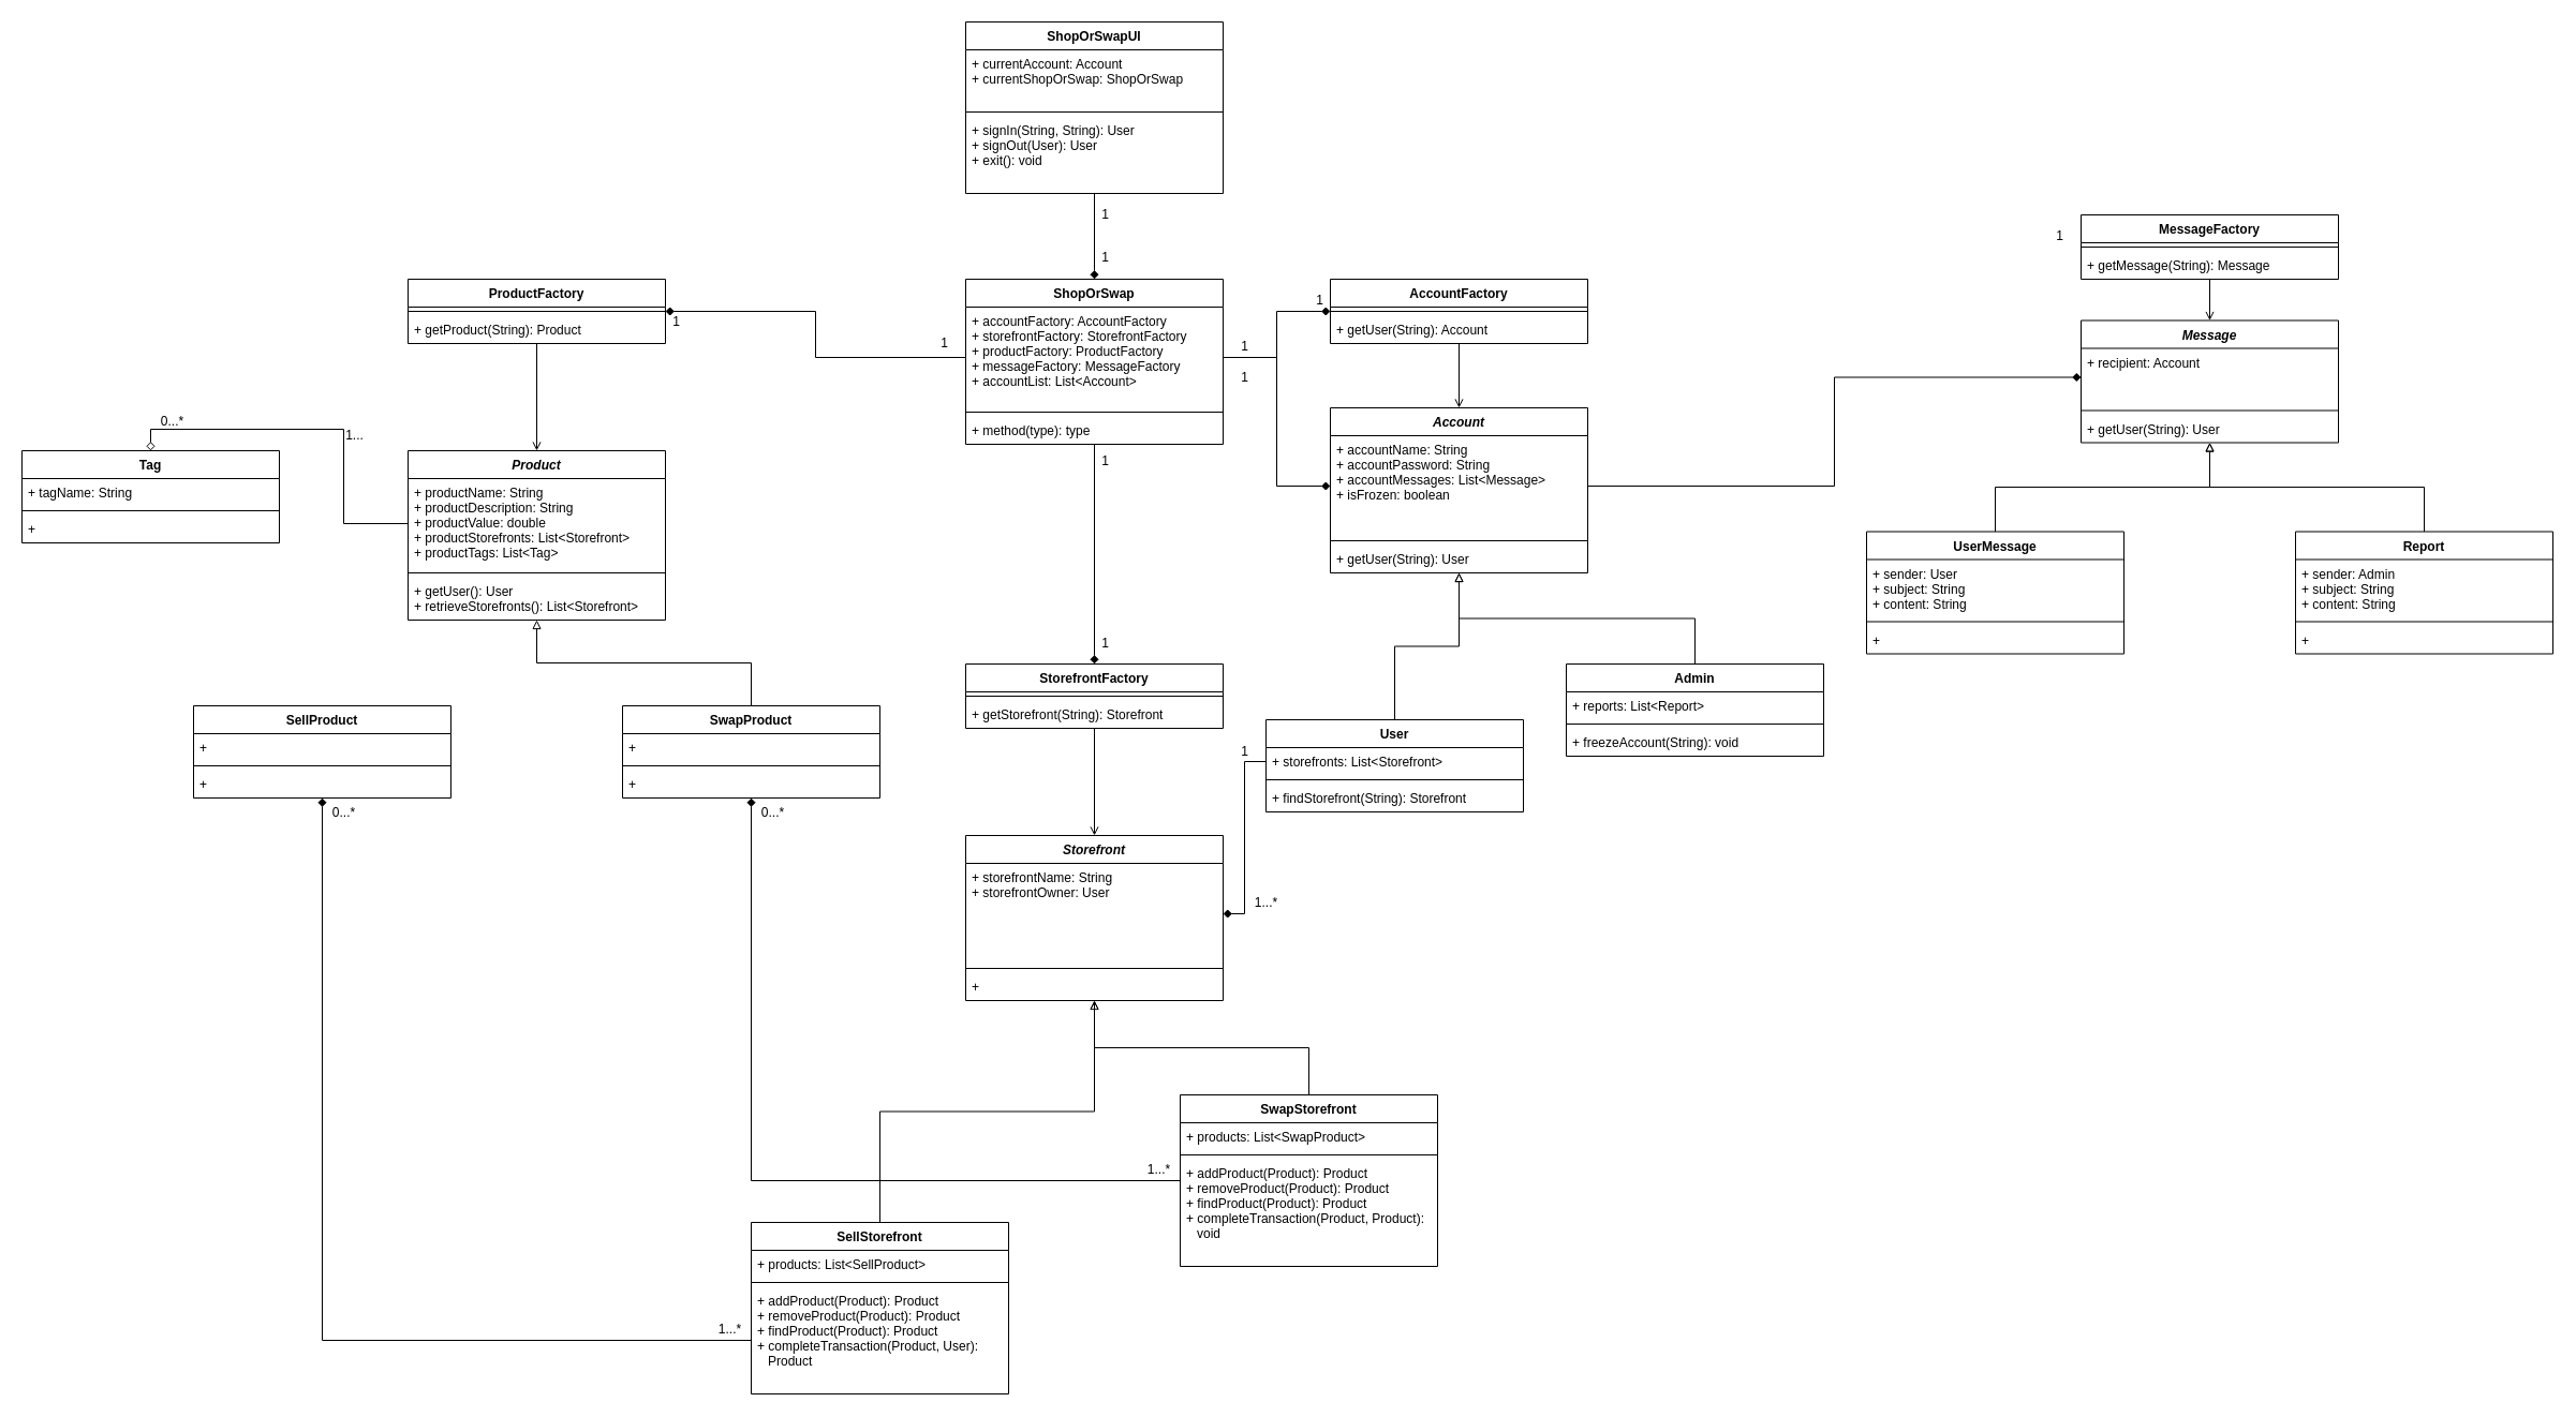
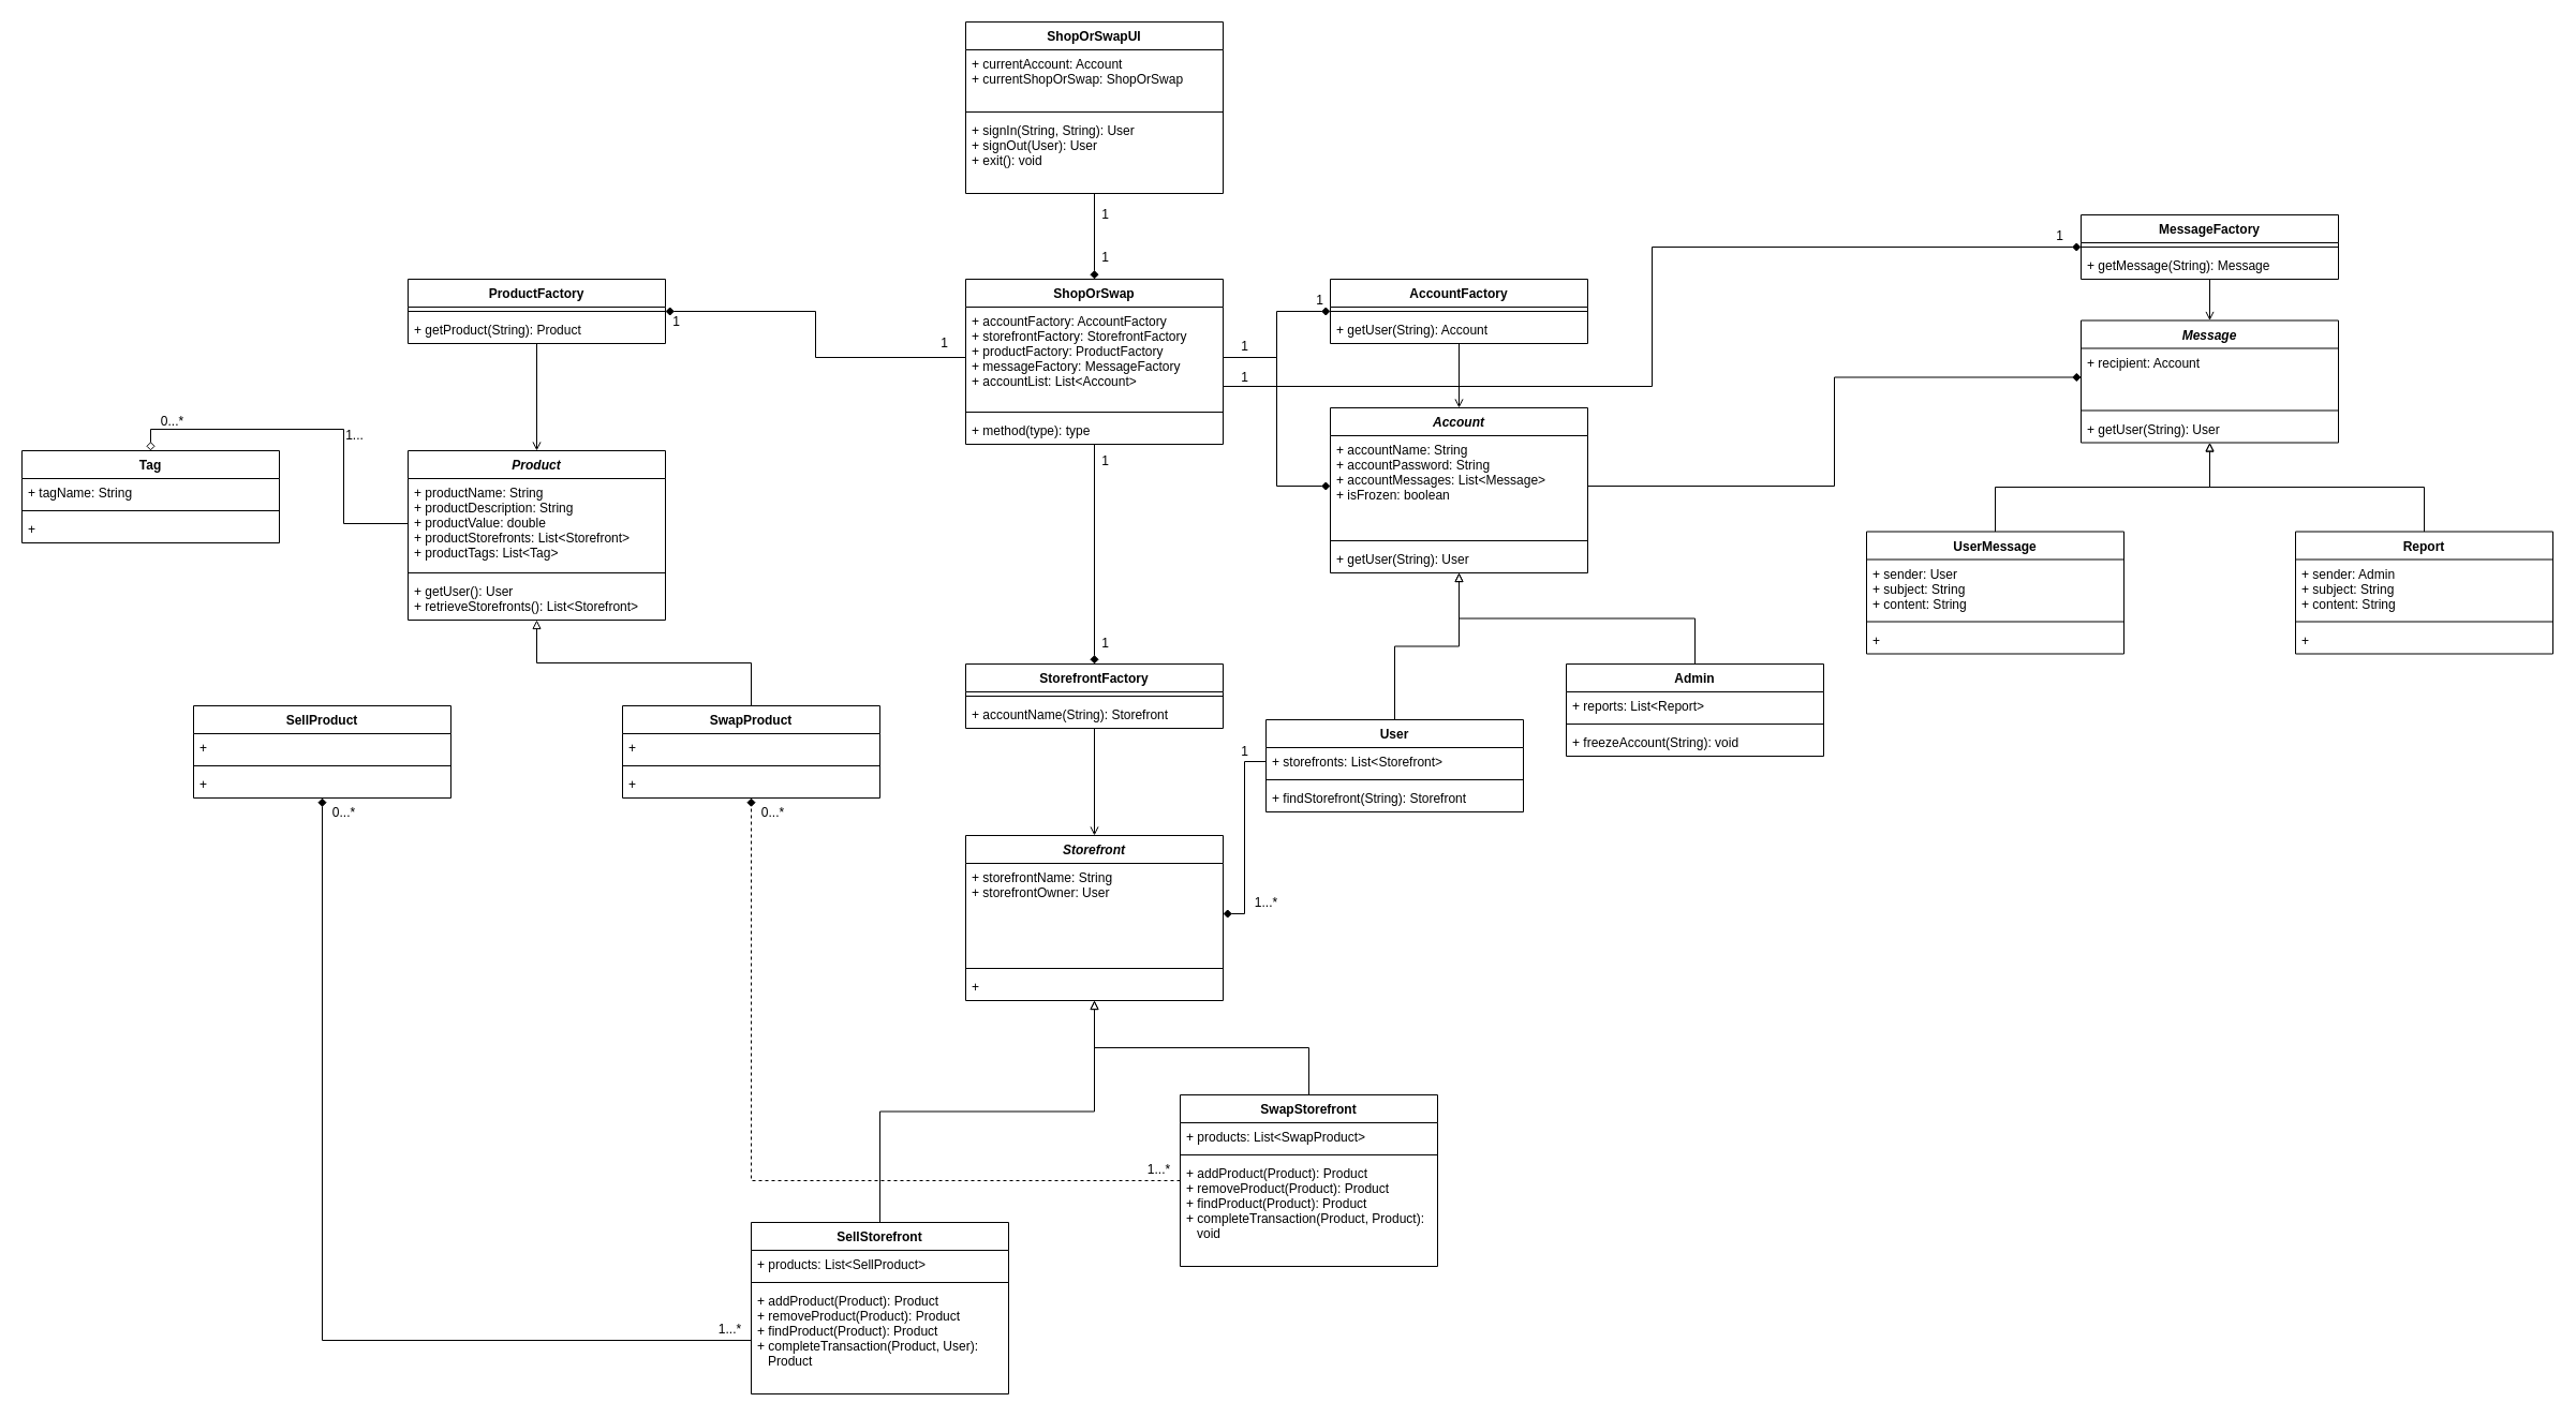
+ <mxCell id="3" style="edgeStyle=orthogonalEdgeStyle;rounded=0;orthogonalLoop=1;jettySize=auto;html=1;entryX=0;entryY=0.5;entryDx=0;entryDy=0;startArrow=none;startFill=0;endArrow=diamond;endFill=1;" edge="1" parent="1" source="4" target="86"><mxGeometry relative="1" as="geometry"><Array as="points"><mxPoint x="1540" y="360" /><mxPoint x="1540" y="230" /></Array></mxGeometry></mxCell>
- <mxCell id="34" value="+ getStorefront(String): Storefront" style="text;strokeColor=none;fillColor=none;align=left;verticalAlign=top;spacingLeft=4;spacingRight=4;overflow=hidden;rotatable=0;points=[[0,0.5],[1,0.5]];portConstraint=eastwest;" vertex="1" parent="32"><mxGeometry y="34" width="240" height="26" as="geometry" /></mxCell>
+ <mxCell id="34" value="+ accountName(String): Storefront" style="text;strokeColor=none;fillColor=none;align=left;verticalAlign=top;spacingLeft=4;spacingRight=4;overflow=hidden;rotatable=0;points=[[0,0.5],[1,0.5]];portConstraint=eastwest;" vertex="1" parent="32"><mxGeometry y="34" width="240" height="26" as="geometry" /></mxCell>
- <mxCell id="45" style="edgeStyle=orthogonalEdgeStyle;rounded=0;orthogonalLoop=1;jettySize=auto;html=1;startArrow=none;startFill=0;endArrow=open;endFill=0;" edge="1" parent="1" source="46" target="35"><mxGeometry relative="1" as="geometry" /></mxCell>
+ <mxCell id="45" style="edgeStyle=orthogonalEdgeStyle;rounded=0;orthogonalLoop=1;jettySize=auto;html=1;startArrow=none;startFill=0;endArrow=block;endFill=0;" edge="1" parent="1" source="46" target="35"><mxGeometry relative="1" as="geometry" /></mxCell>
- <mxCell id="40" style="edgeStyle=orthogonalEdgeStyle;rounded=0;orthogonalLoop=1;jettySize=auto;html=1;startArrow=none;startFill=0;endArrow=diamond;endFill=1;" edge="1" parent="1" source="41" target="60"><mxGeometry relative="1" as="geometry"><mxPoint x="700" y="710" as="targetPoint" /></mxGeometry></mxCell>
+ <mxCell id="40" style="edgeStyle=orthogonalEdgeStyle;rounded=0;orthogonalLoop=1;jettySize=auto;html=1;startArrow=none;startFill=0;endArrow=diamond;endFill=1;dashed=1;" edge="1" parent="1" source="41" target="60"><mxGeometry relative="1" as="geometry"><mxPoint x="700" y="710" as="targetPoint" /></mxGeometry></mxCell>
